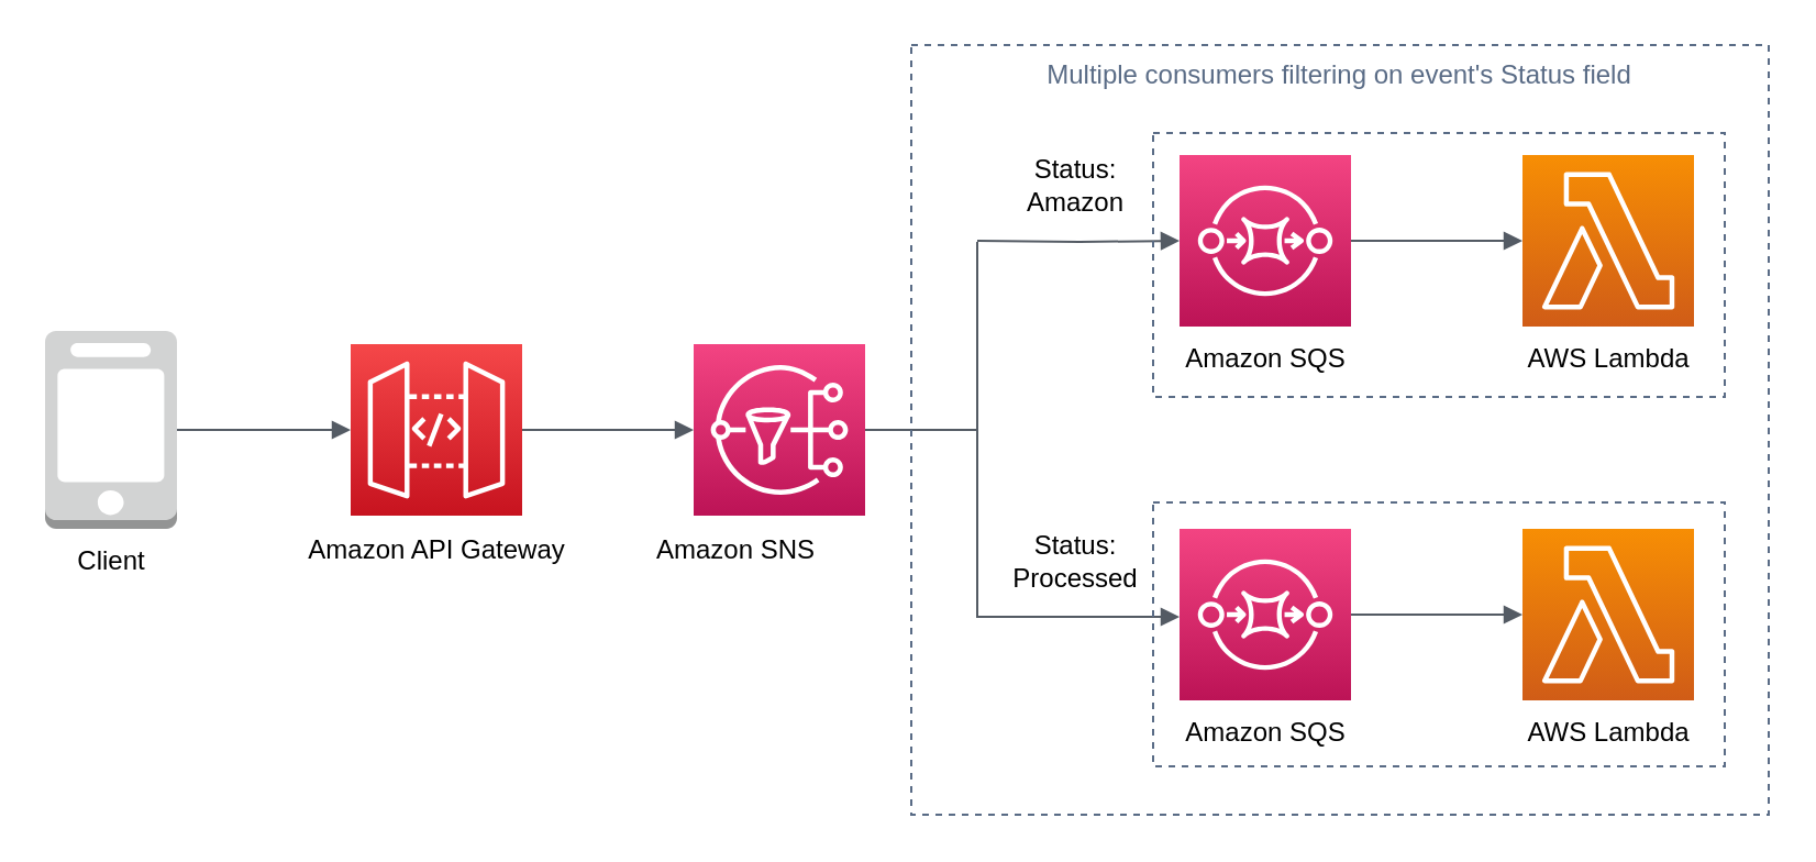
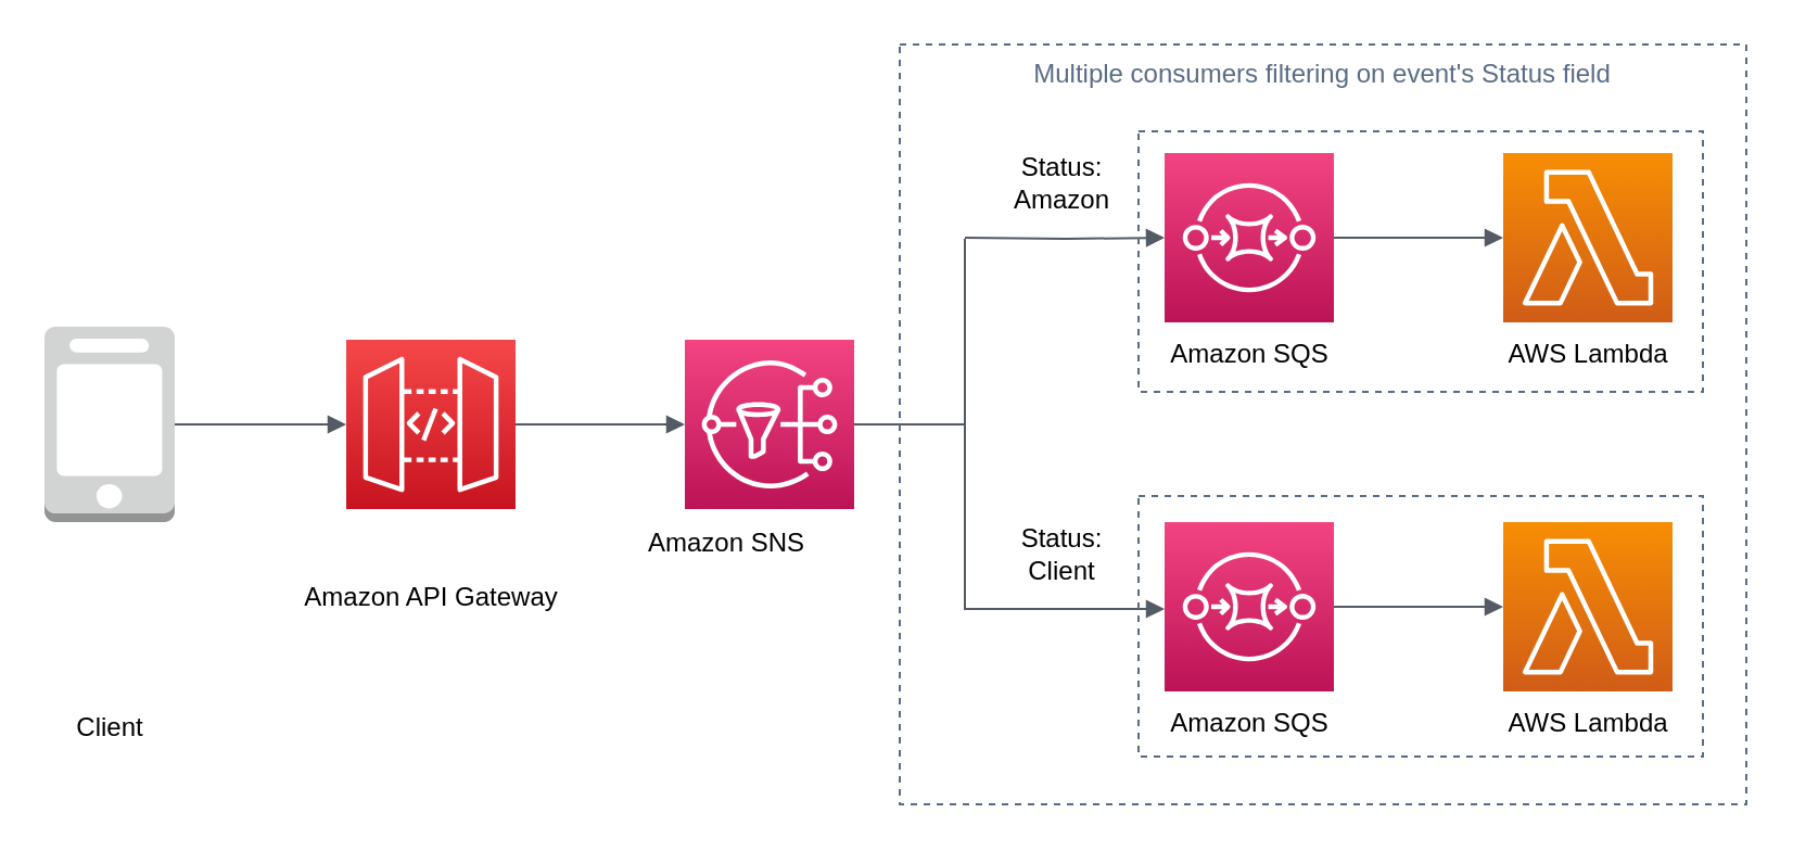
- <mxCell id="10" value="Amazon API Gateway" style="text;html=1;align=center;verticalAlign=middle;resizable=0;points=[];autosize=1;" parent="1" vertex="1"><mxGeometry x="133" y="240" width="130" height="20" as="geometry" /></mxCell>
+ <mxCell id="10" value="Amazon API Gateway" style="text;html=1;align=center;verticalAlign=middle;resizable=0;points=[];autosize=1;" parent="1" vertex="1"><mxGeometry x="133" y="265" width="130" height="20" as="geometry" /></mxCell>
- <mxCell id="9" value="Client" style="text;html=1;align=center;verticalAlign=middle;resizable=0;points=[];autosize=1;" parent="1" vertex="1"><mxGeometry x="25" y="245" width="50" height="20" as="geometry" /></mxCell>
+ <mxCell id="9" value="Client" style="text;html=1;align=center;verticalAlign=middle;resizable=0;points=[];autosize=1;" parent="1" vertex="1"><mxGeometry x="25" y="325" width="50" height="20" as="geometry" /></mxCell>
- <mxCell id="24" value="Status: &lt;br&gt;Processed" style="text;html=1;strokeColor=none;fillColor=none;align=center;verticalAlign=middle;whiteSpace=wrap;rounded=0;" parent="1" vertex="1"><mxGeometry x="434" y="245" width="110" height="20" as="geometry" /></mxCell>
+ <mxCell id="24" value="Status: &lt;br&gt;Client" style="text;html=1;strokeColor=none;fillColor=none;align=center;verticalAlign=middle;whiteSpace=wrap;rounded=0;" parent="1" vertex="1"><mxGeometry x="434" y="245" width="110" height="20" as="geometry" /></mxCell>
